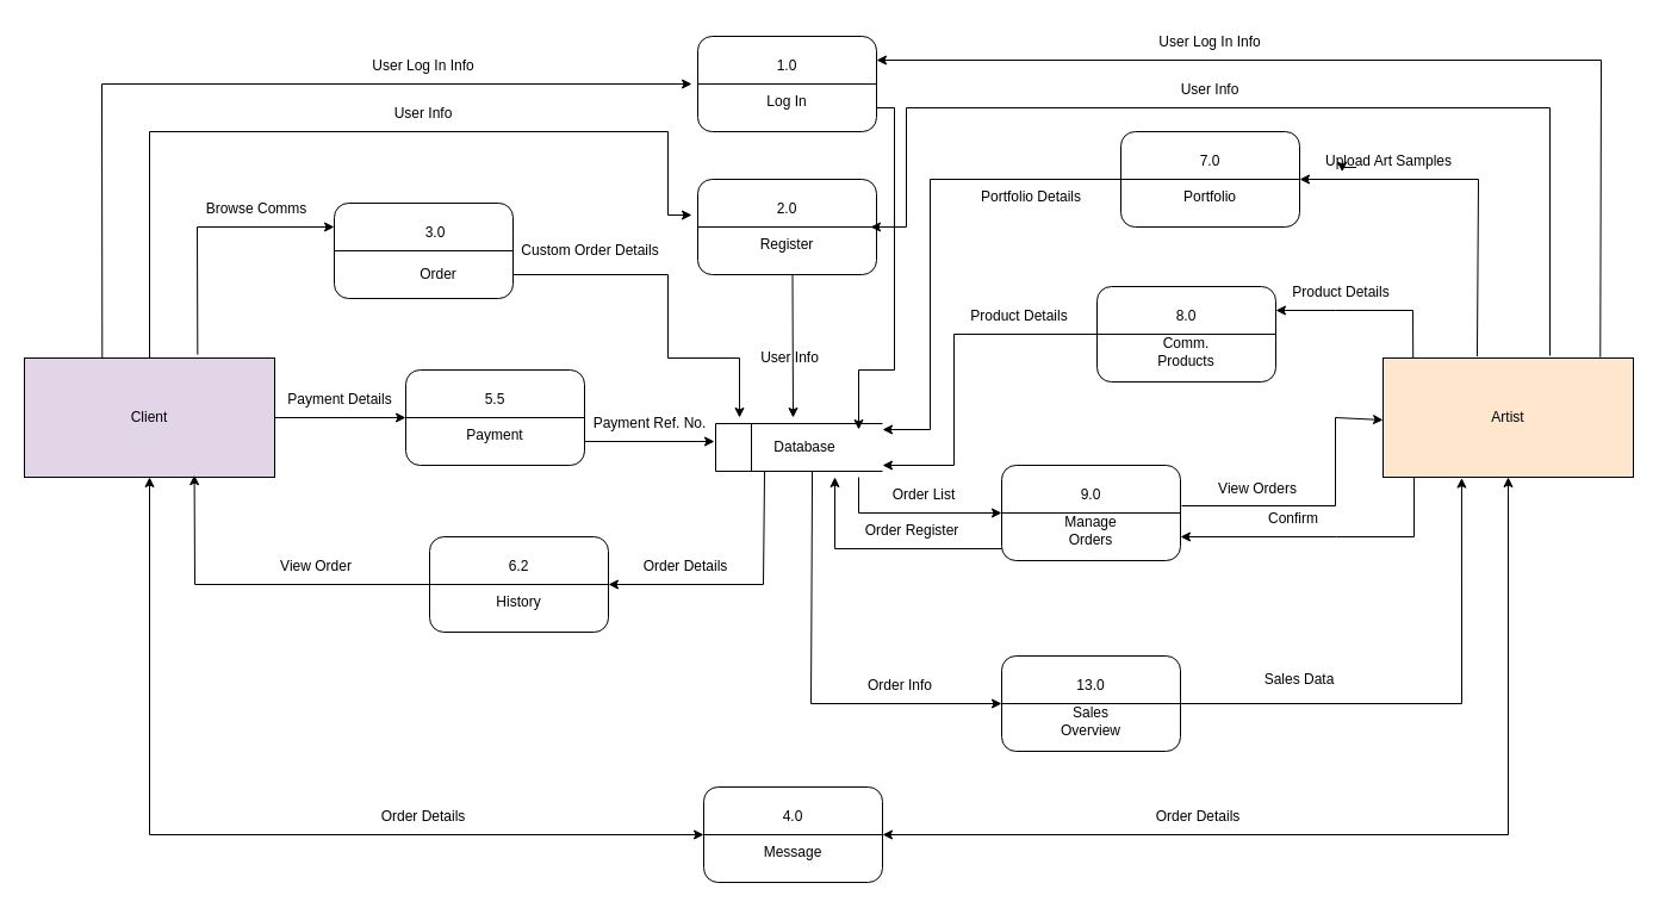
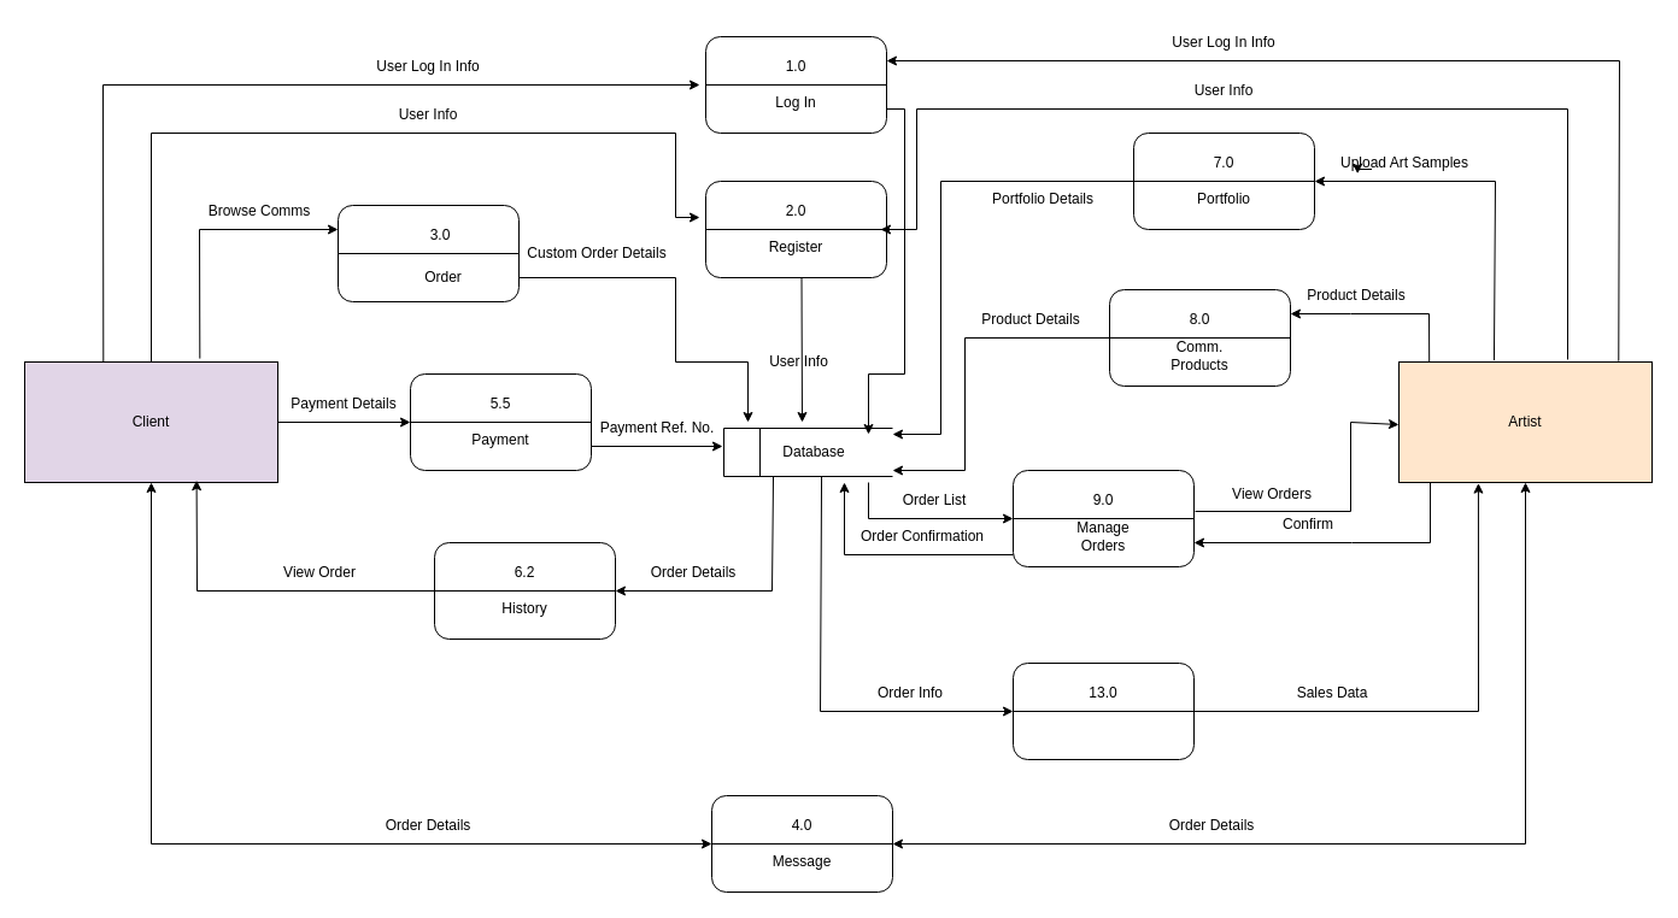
- <mxCell id="94" value="Order Register" style="text;html=1;align=center;verticalAlign=middle;whiteSpace=wrap;rounded=0;" parent="1" vertex="1"><mxGeometry x="700" y="430" width="130" height="30" as="geometry" /></mxCell>
+ <mxCell id="94" value="Order Confirmation" style="text;html=1;align=center;verticalAlign=middle;whiteSpace=wrap;rounded=0;" parent="1" vertex="1"><mxGeometry x="700" y="430" width="130" height="30" as="geometry" /></mxCell>
- <mxCell id="92" value="Sales Data" style="text;html=1;align=center;verticalAlign=middle;whiteSpace=wrap;rounded=0;" parent="1" vertex="1"><mxGeometry x="1025" y="555" width="130" height="30" as="geometry" /></mxCell>
+ <mxCell id="92" value="Sales Data" style="text;html=1;align=center;verticalAlign=middle;whiteSpace=wrap;rounded=0;" parent="1" vertex="1"><mxGeometry x="1040" y="560" width="130" height="30" as="geometry" /></mxCell>
- <mxCell id="56" value="Sales Overview" style="text;html=1;align=center;verticalAlign=middle;whiteSpace=wrap;rounded=0;" parent="52" vertex="1"><mxGeometry x="45" y="40" width="60" height="30" as="geometry" /></mxCell>
